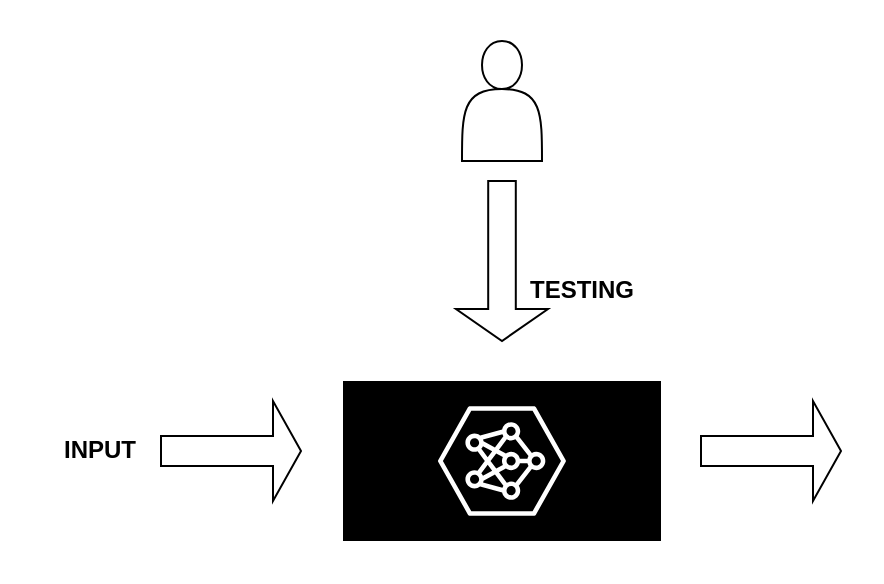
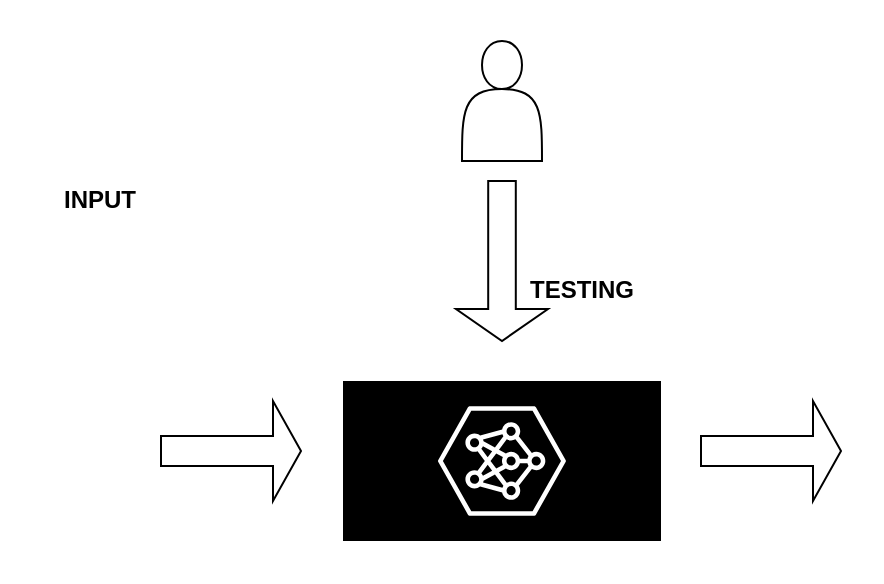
- <mxCell id="6" value="&lt;b&gt;INPUT&lt;/b&gt;" style="text;html=1;align=center;verticalAlign=middle;whiteSpace=wrap;rounded=0;" vertex="1" parent="1"><mxGeometry x="20" y="210" width="60" height="30" as="geometry" /></mxCell>
+ <mxCell id="6" value="&lt;b&gt;INPUT&lt;/b&gt;" style="text;html=1;align=center;verticalAlign=middle;whiteSpace=wrap;rounded=0;" vertex="1" parent="1"><mxGeometry x="20" y="85" width="60" height="30" as="geometry" /></mxCell>
